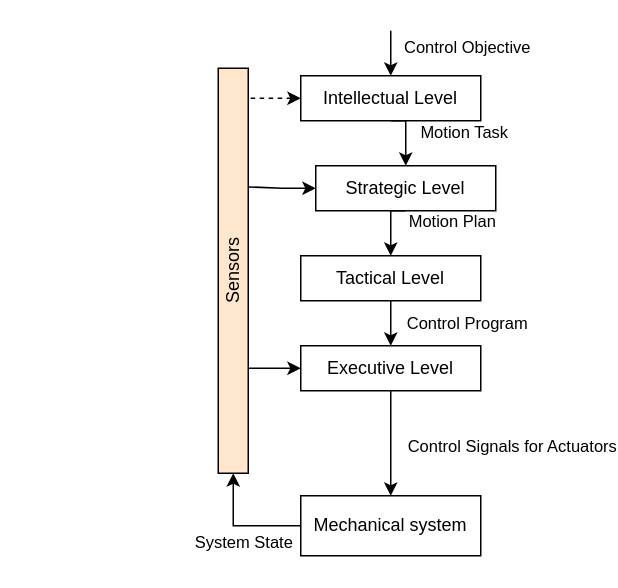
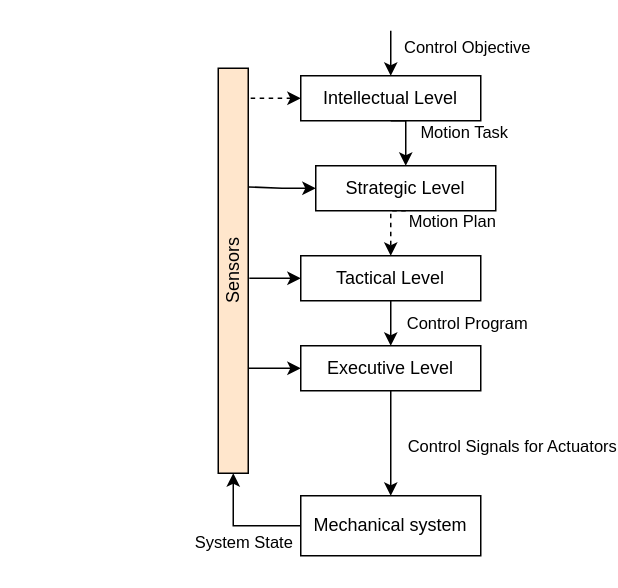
- <mxCell id="8" style="edgeStyle=orthogonalEdgeStyle;rounded=0;orthogonalLoop=1;jettySize=auto;html=1;exitX=0.5;exitY=1;exitDx=0;exitDy=0;entryX=0.5;entryY=0;entryDx=0;entryDy=0;" parent="1" source="10" target="13" edge="1"><mxGeometry relative="1" as="geometry" /></mxCell>
+ <mxCell id="8" style="edgeStyle=orthogonalEdgeStyle;rounded=0;orthogonalLoop=1;jettySize=auto;html=1;exitX=0.5;exitY=1;exitDx=0;exitDy=0;entryX=0.5;entryY=0;entryDx=0;entryDy=0;dashed=1;" parent="1" source="10" target="13" edge="1"><mxGeometry relative="1" as="geometry" /></mxCell>
+ <mxCell id="22" style="edgeStyle=orthogonalEdgeStyle;rounded=0;orthogonalLoop=1;jettySize=auto;html=1;exitX=0;exitY=0.5;exitDx=0;exitDy=0;entryX=0.478;entryY=1.033;entryDx=0;entryDy=0;entryPerimeter=0;endArrow=none;endFill=0;startArrow=classic;startFill=1;" parent="1" source="13" target="2" edge="1"><mxGeometry relative="1" as="geometry" /></mxCell>
